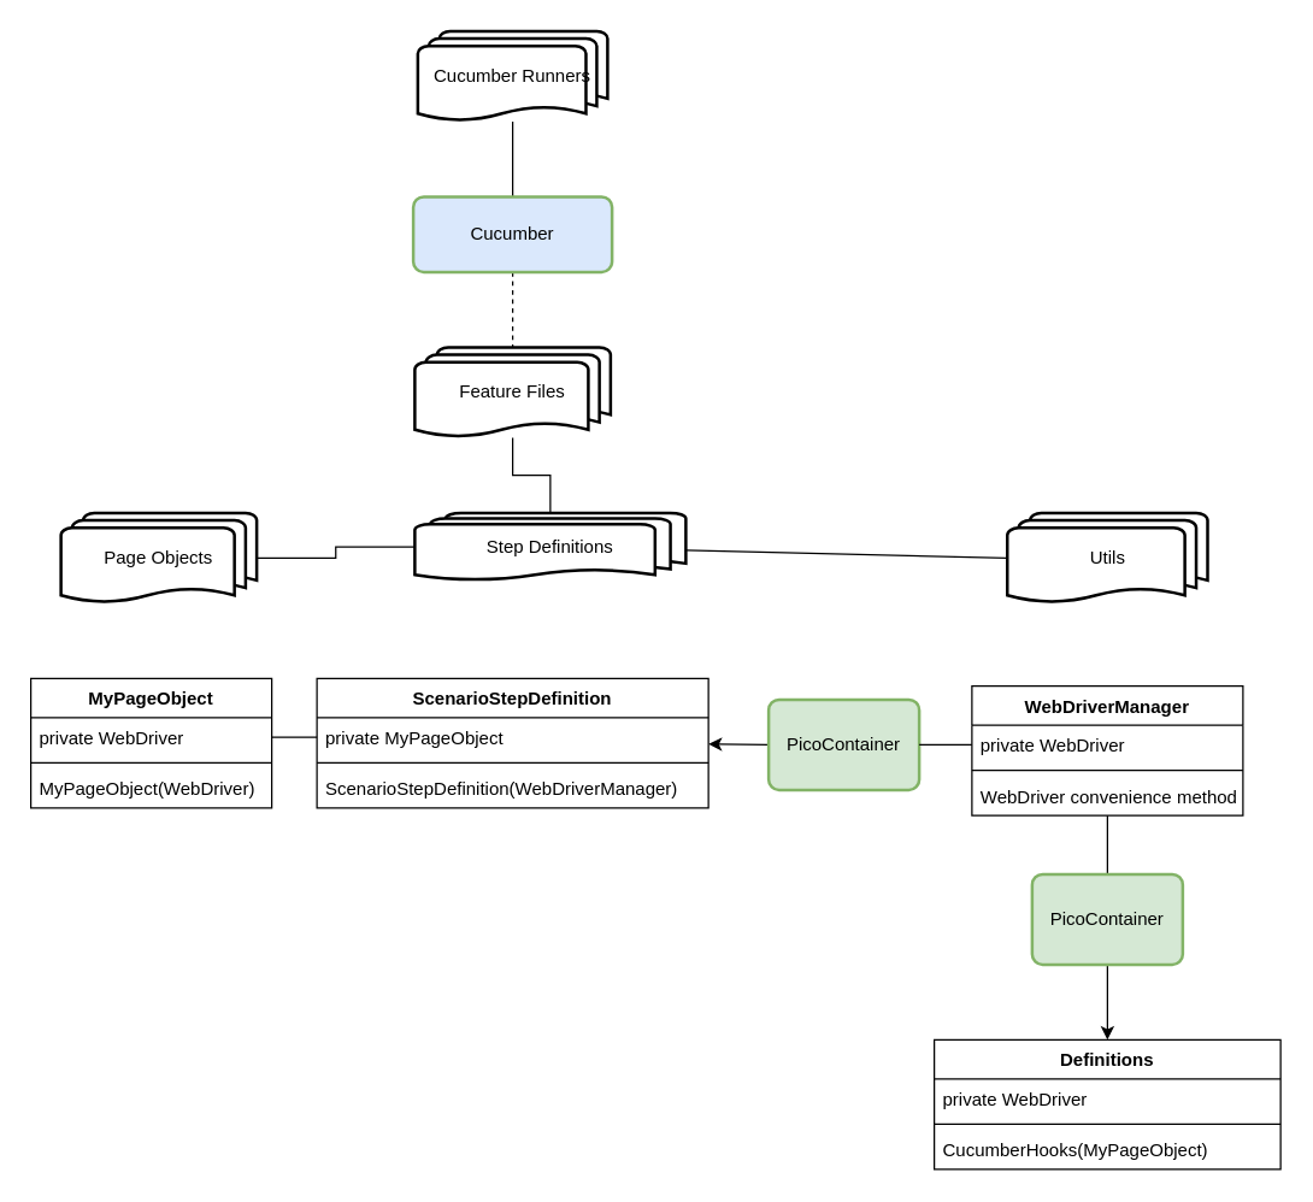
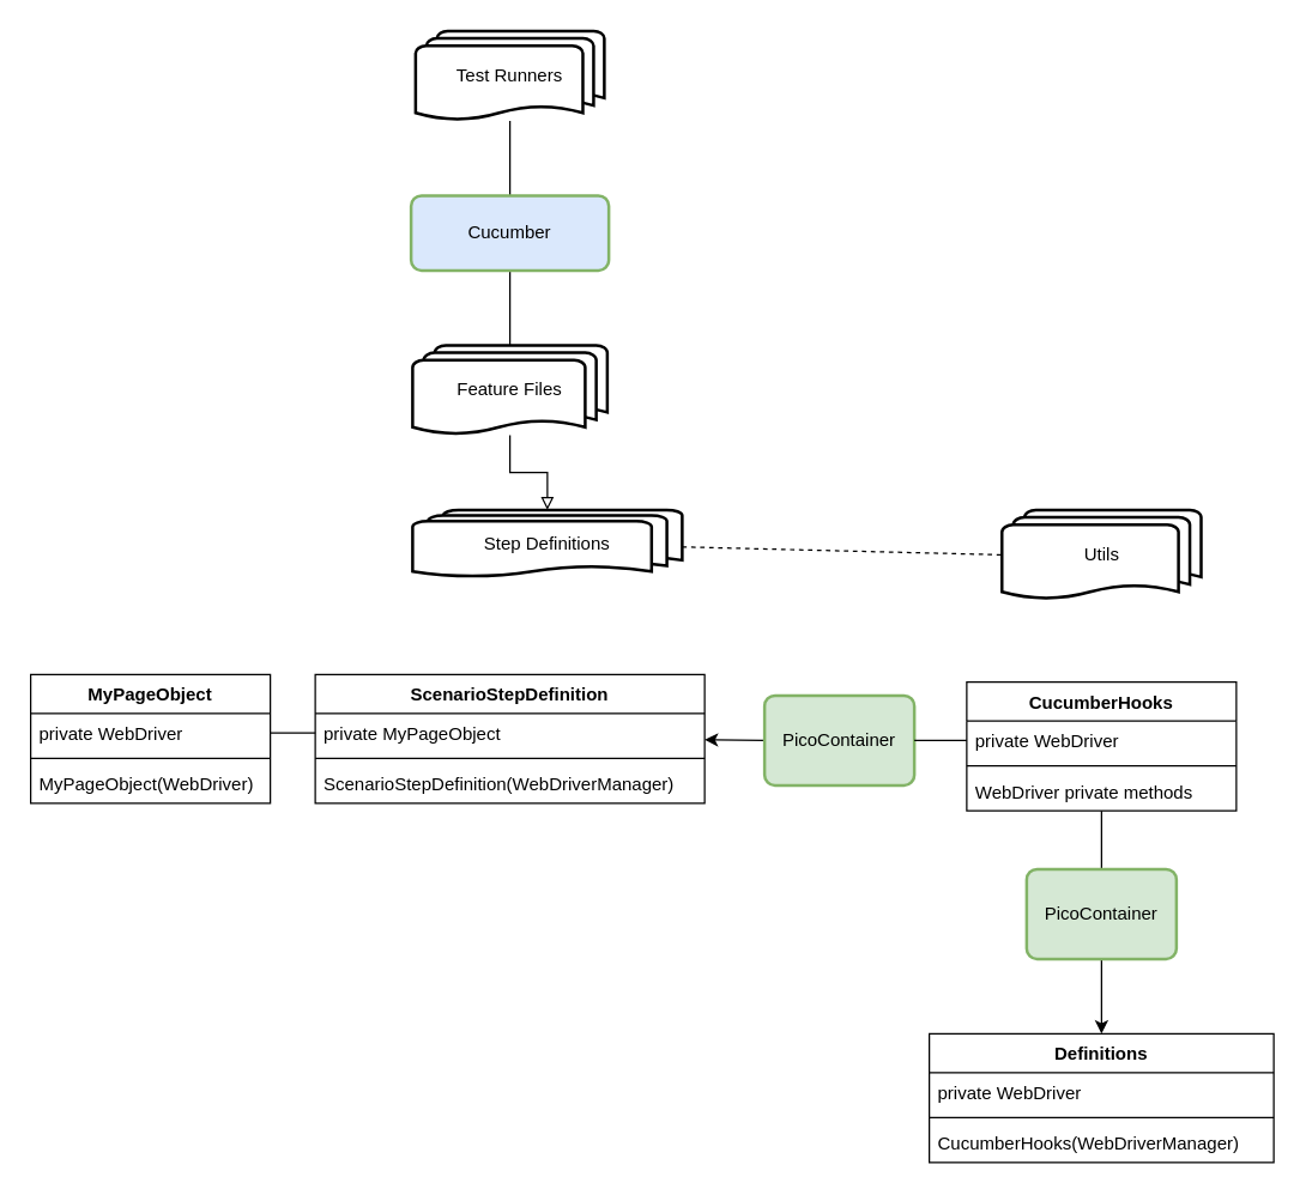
- <mxCell id="3" value="Cucumber Runners" style="strokeWidth=2;html=1;shape=mxgraph.flowchart.multi-document;whiteSpace=wrap;" parent="1" vertex="1"><mxGeometry x="277" y="20" width="126" height="60" as="geometry" /></mxCell>
+ <mxCell id="3" value="Test Runners" style="strokeWidth=2;html=1;shape=mxgraph.flowchart.multi-document;whiteSpace=wrap;" parent="1" vertex="1"><mxGeometry x="277" y="20" width="126" height="60" as="geometry" /></mxCell>
- <mxCell id="4" value="" style="edgeStyle=orthogonalEdgeStyle;rounded=0;orthogonalLoop=1;jettySize=auto;html=1;endArrow=none;endFill=0;dashed=1;" parent="1" source="5" target="7" edge="1"><mxGeometry relative="1" as="geometry" /></mxCell>
+ <mxCell id="4" value="" style="edgeStyle=orthogonalEdgeStyle;rounded=0;orthogonalLoop=1;jettySize=auto;html=1;endArrow=none;endFill=0;" parent="1" source="5" target="7" edge="1"><mxGeometry relative="1" as="geometry" /></mxCell>
- <mxCell id="6" value="" style="edgeStyle=orthogonalEdgeStyle;rounded=0;orthogonalLoop=1;jettySize=auto;html=1;endArrow=none;endFill=0;" parent="1" source="7" target="10" edge="1"><mxGeometry relative="1" as="geometry" /></mxCell>
+ <mxCell id="6" value="" style="edgeStyle=orthogonalEdgeStyle;rounded=0;orthogonalLoop=1;jettySize=auto;html=1;endArrow=block;endFill=0;" parent="1" source="7" target="10" edge="1"><mxGeometry relative="1" as="geometry" /></mxCell>
- <mxCell id="8" value="" style="edgeStyle=orthogonalEdgeStyle;rounded=0;orthogonalLoop=1;jettySize=auto;html=1;endArrow=none;endFill=0;" parent="1" source="10" target="11" edge="1"><mxGeometry relative="1" as="geometry" /></mxCell>
- <mxCell id="9" style="edgeStyle=none;rounded=0;orthogonalLoop=1;jettySize=auto;html=1;entryX=0;entryY=0.5;entryDx=0;entryDy=0;entryPerimeter=0;endArrow=none;endFill=0;" parent="1" source="10" target="12" edge="1"><mxGeometry relative="1" as="geometry" /></mxCell>
+ <mxCell id="9" style="edgeStyle=none;rounded=0;orthogonalLoop=1;jettySize=auto;html=1;entryX=0;entryY=0.5;entryDx=0;entryDy=0;entryPerimeter=0;endArrow=none;endFill=0;dashed=1;" parent="1" source="10" target="12" edge="1"><mxGeometry relative="1" as="geometry" /></mxCell>
- <mxCell id="11" value="Page Objects" style="strokeWidth=2;html=1;shape=mxgraph.flowchart.multi-document;whiteSpace=wrap;" parent="1" vertex="1"><mxGeometry x="40" y="340" width="130" height="60" as="geometry" /></mxCell>
- <mxCell id="25" value="WebDriverManager" style="swimlane;fontStyle=1;align=center;verticalAlign=top;childLayout=stackLayout;horizontal=1;startSize=26;horizontalStack=0;resizeParent=1;resizeParentMax=0;resizeLast=0;collapsible=1;marginBottom=0;" parent="1" vertex="1"><mxGeometry x="645" y="455" width="180" height="86" as="geometry"><mxRectangle x="580" y="590" width="140" height="26" as="alternateBounds" /></mxGeometry></mxCell>
+ <mxCell id="25" value="CucumberHooks" style="swimlane;fontStyle=1;align=center;verticalAlign=top;childLayout=stackLayout;horizontal=1;startSize=26;horizontalStack=0;resizeParent=1;resizeParentMax=0;resizeLast=0;collapsible=1;marginBottom=0;" parent="1" vertex="1"><mxGeometry x="645" y="455" width="180" height="86" as="geometry"><mxRectangle x="580" y="590" width="140" height="26" as="alternateBounds" /></mxGeometry></mxCell>
- <mxCell id="28" value="WebDriver convenience methods" style="text;strokeColor=none;fillColor=none;align=left;verticalAlign=top;spacingLeft=4;spacingRight=4;overflow=hidden;rotatable=0;points=[[0,0.5],[1,0.5]];portConstraint=eastwest;" parent="25" vertex="1"><mxGeometry y="60" width="180" height="26" as="geometry" /></mxCell>
+ <mxCell id="28" value="WebDriver private methods" style="text;strokeColor=none;fillColor=none;align=left;verticalAlign=top;spacingLeft=4;spacingRight=4;overflow=hidden;rotatable=0;points=[[0,0.5],[1,0.5]];portConstraint=eastwest;" parent="25" vertex="1"><mxGeometry y="60" width="180" height="26" as="geometry" /></mxCell>
- <mxCell id="34" value="CucumberHooks(MyPageObject)" style="text;strokeColor=none;fillColor=none;align=left;verticalAlign=top;spacingLeft=4;spacingRight=4;overflow=hidden;rotatable=0;points=[[0,0.5],[1,0.5]];portConstraint=eastwest;" parent="31" vertex="1"><mxGeometry y="60" width="230" height="26" as="geometry" /></mxCell>
+ <mxCell id="34" value="CucumberHooks(WebDriverManager)" style="text;strokeColor=none;fillColor=none;align=left;verticalAlign=top;spacingLeft=4;spacingRight=4;overflow=hidden;rotatable=0;points=[[0,0.5],[1,0.5]];portConstraint=eastwest;" parent="31" vertex="1"><mxGeometry y="60" width="230" height="26" as="geometry" /></mxCell>
